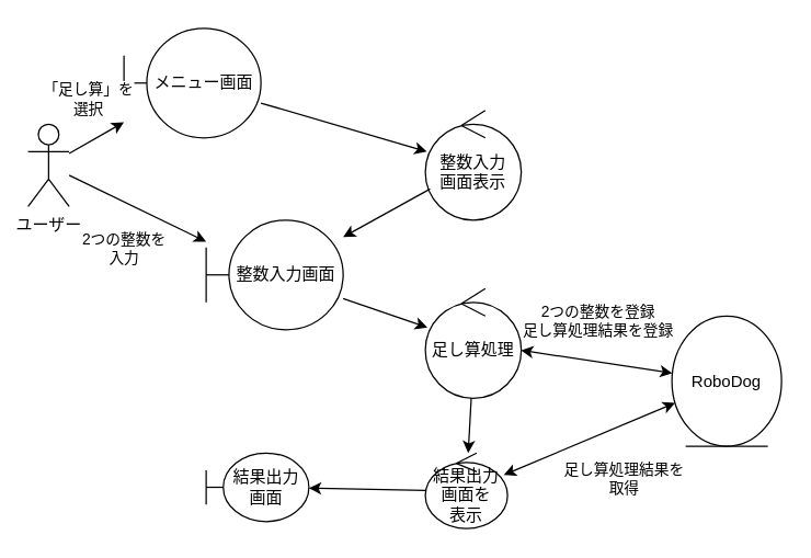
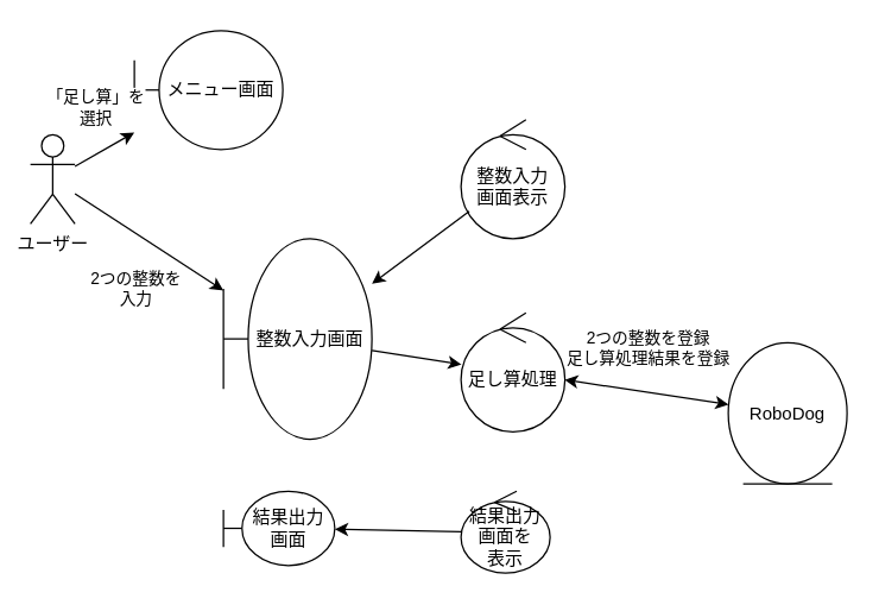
- <mxCell id="8" value="" style="endArrow=classic;html=1;rounded=0;" edge="1" parent="1" source="3" target="4"><mxGeometry width="50" height="50" relative="1" as="geometry"><mxPoint x="100" y="187" as="sourcePoint" /><mxPoint x="200" y="150" as="targetPoint" /></mxGeometry></mxCell>
- <mxCell id="5" value="整数入力画面" style="shape=umlBoundary;whiteSpace=wrap;html=1;" vertex="1" parent="1"><mxGeometry x="150" y="160" width="100" height="80" as="geometry" /></mxCell>
+ <mxCell id="5" value="整数入力画面" style="shape=umlBoundary;whiteSpace=wrap;html=1;" vertex="1" parent="1"><mxGeometry x="150" y="160" width="100" height="135" as="geometry" /></mxCell>
- <mxCell id="16" value="" style="endArrow=classic;html=1;rounded=0;" edge="1" parent="1" source="12" target="14"><mxGeometry width="50" height="50" relative="1" as="geometry"><mxPoint x="483" y="290" as="sourcePoint" /><mxPoint x="420" y="325" as="targetPoint" /></mxGeometry></mxCell>
- <mxCell id="19" value="" style="endArrow=classic;startArrow=classic;html=1;rounded=0;" edge="1" parent="1" source="14" target="13"><mxGeometry width="50" height="50" relative="1" as="geometry"><mxPoint x="440" y="330" as="sourcePoint" /><mxPoint x="550" y="342" as="targetPoint" /></mxGeometry></mxCell>
- <mxCell id="20" value="足し算処理結果を&lt;div&gt;取得&lt;/div&gt;" style="edgeLabel;html=1;align=center;verticalAlign=middle;resizable=0;points=[];" vertex="1" connectable="0" parent="19"><mxGeometry x="0.032" y="-1" relative="1" as="geometry"><mxPoint x="22" y="29" as="offset" /></mxGeometry></mxCell>
